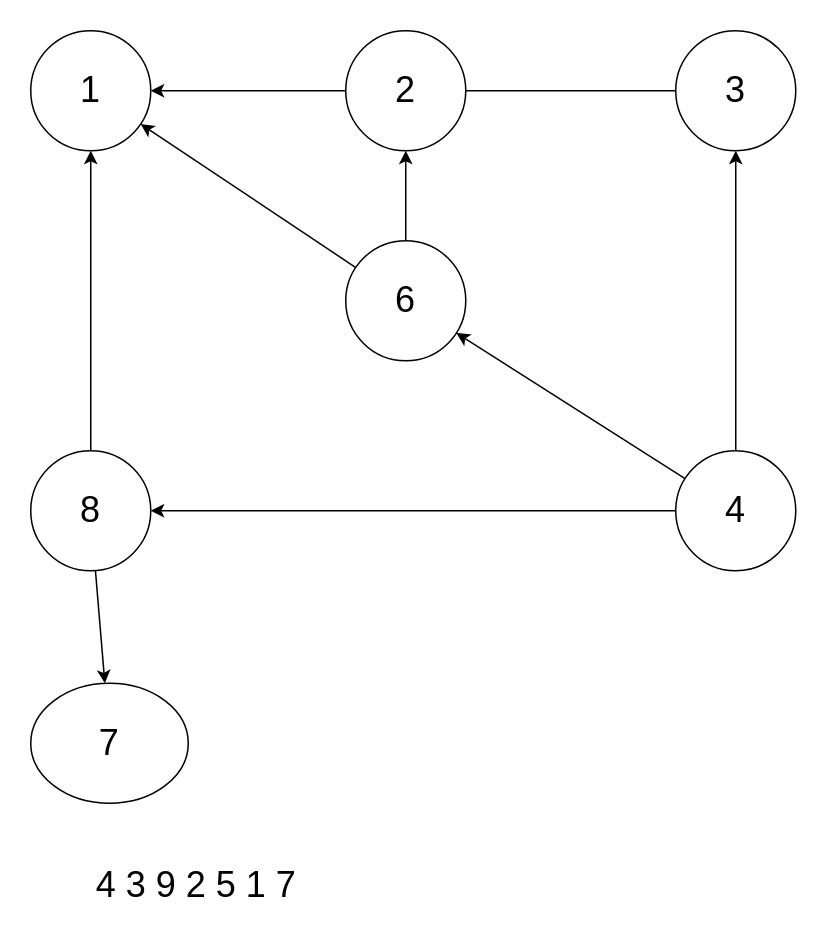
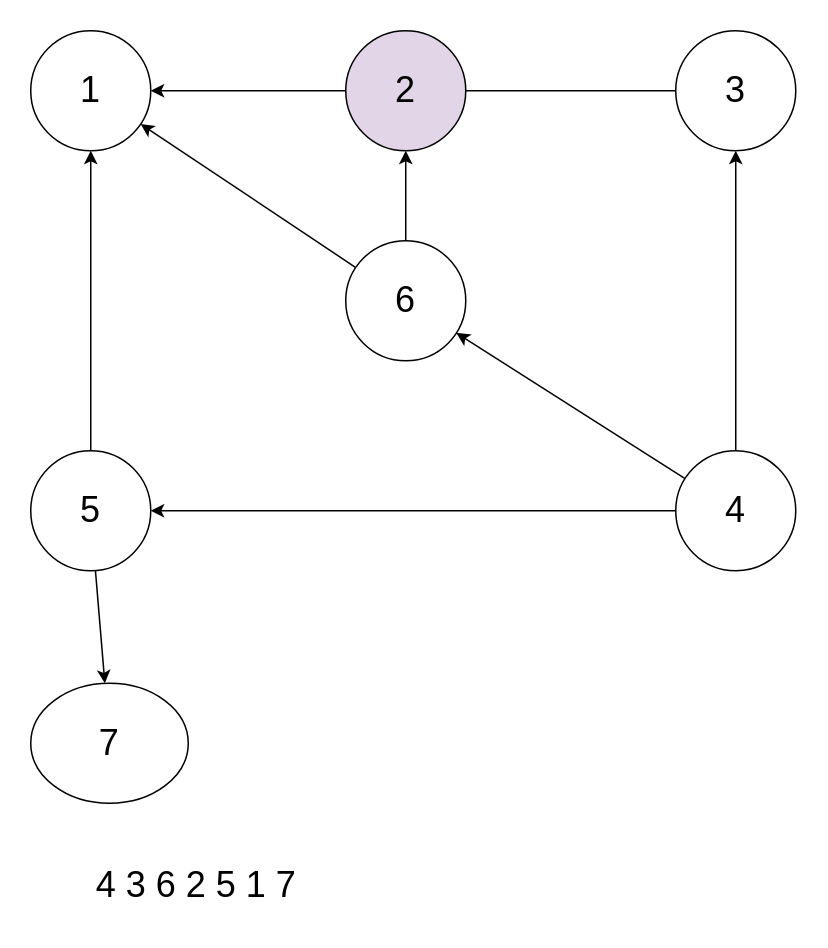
- <mxCell id="4" value="&lt;font style=&quot;font-size: 24px;&quot;&gt;2&lt;/font&gt;" style="ellipse;whiteSpace=wrap;html=1;aspect=fixed;" vertex="1" parent="1"><mxGeometry x="230" y="20" width="80" height="80" as="geometry" /></mxCell>
+ <mxCell id="4" value="&lt;font style=&quot;font-size: 24px;&quot;&gt;2&lt;/font&gt;" style="ellipse;whiteSpace=wrap;html=1;aspect=fixed;fillColor=#e1d5e7;" vertex="1" parent="1"><mxGeometry x="230" y="20" width="80" height="80" as="geometry" /></mxCell>
- <mxCell id="13" value="&lt;font style=&quot;font-size: 24px;&quot;&gt;8&lt;/font&gt;" style="ellipse;whiteSpace=wrap;html=1;aspect=fixed;" vertex="1" parent="1"><mxGeometry x="20" y="300" width="80" height="80" as="geometry" /></mxCell>
+ <mxCell id="13" value="&lt;font style=&quot;font-size: 24px;&quot;&gt;5&lt;/font&gt;" style="ellipse;whiteSpace=wrap;html=1;aspect=fixed;" vertex="1" parent="1"><mxGeometry x="20" y="300" width="80" height="80" as="geometry" /></mxCell>
- <mxCell id="18" value="4 3 9 2 5 1 7" style="text;html=1;align=center;verticalAlign=middle;resizable=0;points=[];autosize=1;strokeColor=none;fillColor=none;fontSize=24;" vertex="1" parent="1"><mxGeometry x="50" y="570" width="160" height="40" as="geometry" /></mxCell>
+ <mxCell id="18" value="4 3 6 2 5 1 7" style="text;html=1;align=center;verticalAlign=middle;resizable=0;points=[];autosize=1;strokeColor=none;fillColor=none;fontSize=24;" vertex="1" parent="1"><mxGeometry x="50" y="570" width="160" height="40" as="geometry" /></mxCell>
